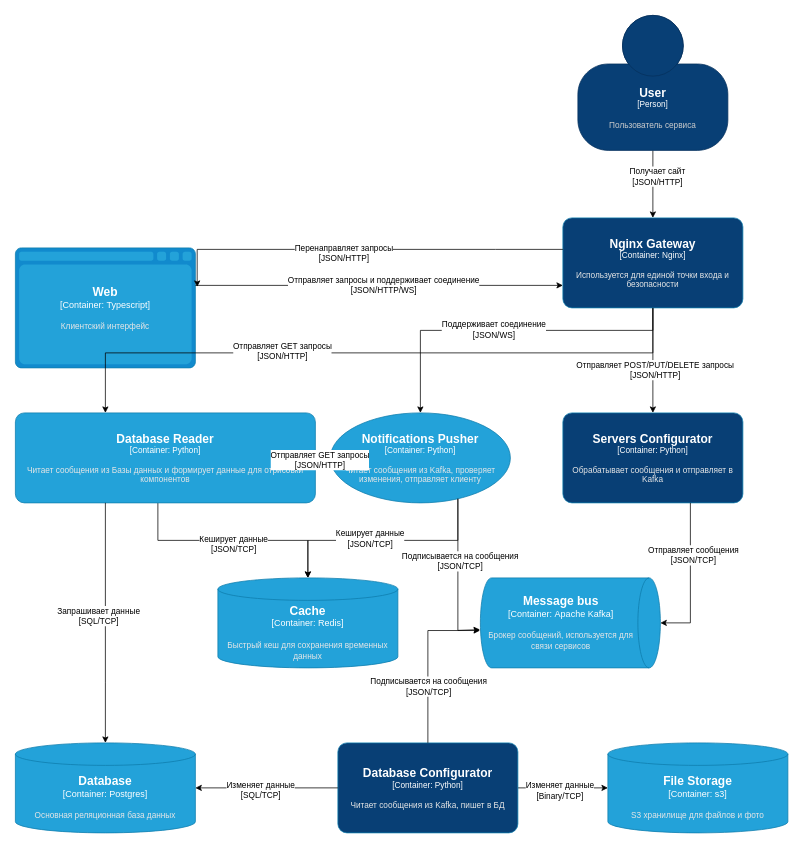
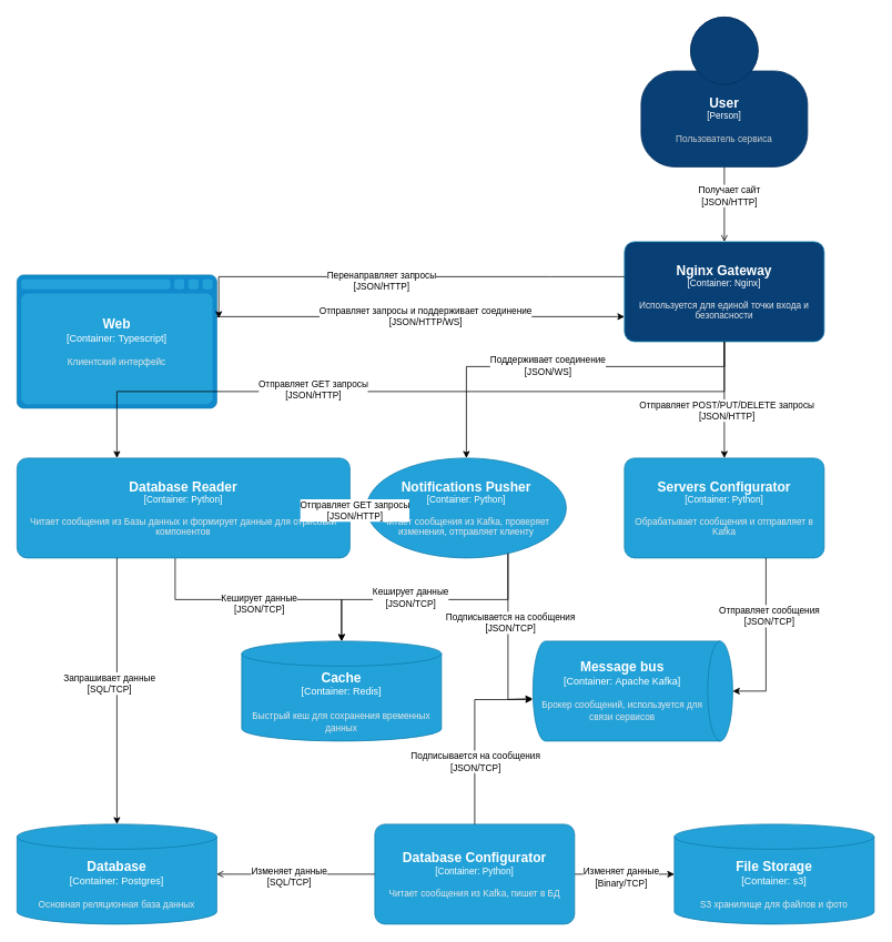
- <mxCell id="2" style="edgeStyle=orthogonalEdgeStyle;rounded=0;orthogonalLoop=1;jettySize=auto;html=1;" parent="1" source="4" target="19" edge="1"><mxGeometry relative="1" as="geometry" /></mxCell>
+ <mxCell id="2" style="edgeStyle=orthogonalEdgeStyle;rounded=0;orthogonalLoop=1;jettySize=auto;html=1;endArrow=open;" parent="1" source="4" target="19" edge="1"><mxGeometry relative="1" as="geometry" /></mxCell>
- <mxCell id="9" value="&lt;font style=&quot;font-size: 16px&quot;&gt;&lt;b&gt;Servers Configurator&lt;/b&gt;&lt;/font&gt;&lt;div&gt;[Container: Python]&lt;/div&gt;&lt;br&gt;&lt;div&gt;&lt;font style=&quot;font-size: 11px&quot;&gt;&lt;font color=&quot;#E6E6E6&quot;&gt;Обрабатывает сообщения и отправляет в Kafka&lt;/font&gt;&lt;/div&gt;" style="rounded=1;whiteSpace=wrap;html=1;fontSize=11;labelBackgroundColor=none;fillColor=#083f75;fontColor=#ffffff;align=center;arcSize=10;strokeColor=#0E7DAD;metaEdit=1;resizable=0;points=[[0.25,0,0],[0.5,0,0],[0.75,0,0],[1,0.25,0],[1,0.5,0],[1,0.75,0],[0.75,1,0],[0.5,1,0],[0.25,1,0],[0,0.75,0],[0,0.5,0],[0,0.25,0]];" parent="1" vertex="1"><mxGeometry x="750" y="550" width="240" height="120" as="geometry" /></mxCell>
+ <mxCell id="9" value="&lt;font style=&quot;font-size: 16px&quot;&gt;&lt;b&gt;Servers Configurator&lt;/b&gt;&lt;/font&gt;&lt;div&gt;[Container: Python]&lt;/div&gt;&lt;br&gt;&lt;div&gt;&lt;font style=&quot;font-size: 11px&quot;&gt;&lt;font color=&quot;#E6E6E6&quot;&gt;Обрабатывает сообщения и отправляет в Kafka&lt;/font&gt;&lt;/div&gt;" style="rounded=1;whiteSpace=wrap;html=1;fontSize=11;labelBackgroundColor=none;fillColor=#23A2D9;fontColor=#ffffff;align=center;arcSize=10;strokeColor=#0E7DAD;metaEdit=1;resizable=0;points=[[0.25,0,0],[0.5,0,0],[0.75,0,0],[1,0.25,0],[1,0.5,0],[1,0.75,0],[0.75,1,0],[0.5,1,0],[0.25,1,0],[0,0.75,0],[0,0.5,0],[0,0.25,0]];" parent="1" vertex="1"><mxGeometry x="750" y="550" width="240" height="120" as="geometry" /></mxCell>
- <mxCell id="35" style="edgeStyle=orthogonalEdgeStyle;rounded=0;orthogonalLoop=1;jettySize=auto;html=1;entryX=1;entryY=0.5;entryDx=0;entryDy=0;entryPerimeter=0;" parent="1" source="13" target="7" edge="1"><mxGeometry relative="1" as="geometry" /></mxCell>
+ <mxCell id="35" style="edgeStyle=orthogonalEdgeStyle;rounded=0;orthogonalLoop=1;jettySize=auto;html=1;entryX=1;entryY=0.5;entryDx=0;entryDy=0;entryPerimeter=0;endArrow=open;" parent="1" source="13" target="7" edge="1"><mxGeometry relative="1" as="geometry" /></mxCell>
- <mxCell id="13" value="&lt;font style=&quot;font-size: 16px&quot;&gt;&lt;b&gt;Database Configurator&lt;/b&gt;&lt;/font&gt;&lt;div&gt;[Container: Python]&lt;/div&gt;&lt;br&gt;&lt;div&gt;&lt;font style=&quot;font-size: 11px&quot;&gt;&lt;font color=&quot;#E6E6E6&quot;&gt;Читает сообщения из Kafka, пишет в БД&lt;/font&gt;&lt;/div&gt;" style="rounded=1;whiteSpace=wrap;html=1;fontSize=11;labelBackgroundColor=none;fillColor=#083f75;fontColor=#ffffff;align=center;arcSize=10;strokeColor=#0E7DAD;metaEdit=1;resizable=0;points=[[0.25,0,0],[0.5,0,0],[0.75,0,0],[1,0.25,0],[1,0.5,0],[1,0.75,0],[0.75,1,0],[0.5,1,0],[0.25,1,0],[0,0.75,0],[0,0.5,0],[0,0.25,0]];" parent="1" vertex="1"><mxGeometry x="450" y="990" width="240" height="120" as="geometry" /></mxCell>
+ <mxCell id="13" value="&lt;font style=&quot;font-size: 16px&quot;&gt;&lt;b&gt;Database Configurator&lt;/b&gt;&lt;/font&gt;&lt;div&gt;[Container: Python]&lt;/div&gt;&lt;br&gt;&lt;div&gt;&lt;font style=&quot;font-size: 11px&quot;&gt;&lt;font color=&quot;#E6E6E6&quot;&gt;Читает сообщения из Kafka, пишет в БД&lt;/font&gt;&lt;/div&gt;" style="rounded=1;whiteSpace=wrap;html=1;fontSize=11;labelBackgroundColor=none;fillColor=#23A2D9;fontColor=#ffffff;align=center;arcSize=10;strokeColor=#0E7DAD;metaEdit=1;resizable=0;points=[[0.25,0,0],[0.5,0,0],[0.75,0,0],[1,0.25,0],[1,0.5,0],[1,0.75,0],[0.75,1,0],[0.5,1,0],[0.25,1,0],[0,0.75,0],[0,0.5,0],[0,0.25,0]];" parent="1" vertex="1"><mxGeometry x="450" y="990" width="240" height="120" as="geometry" /></mxCell>
